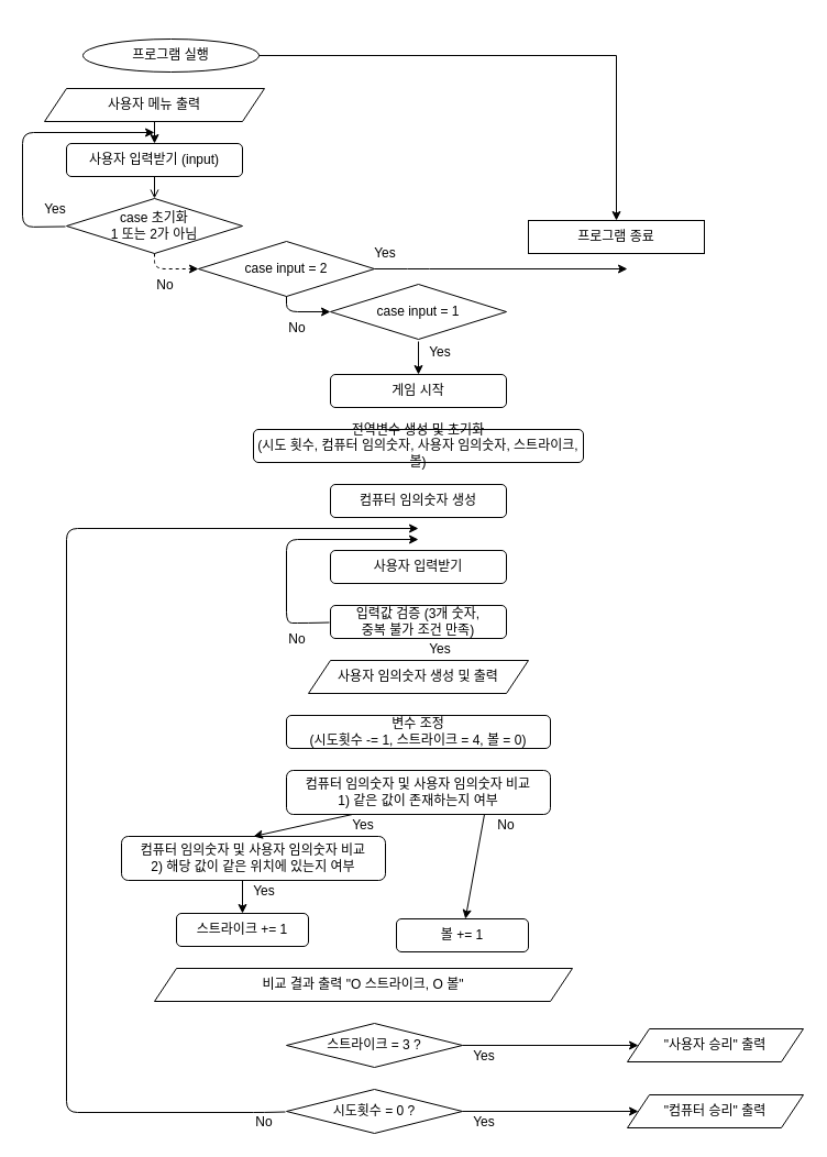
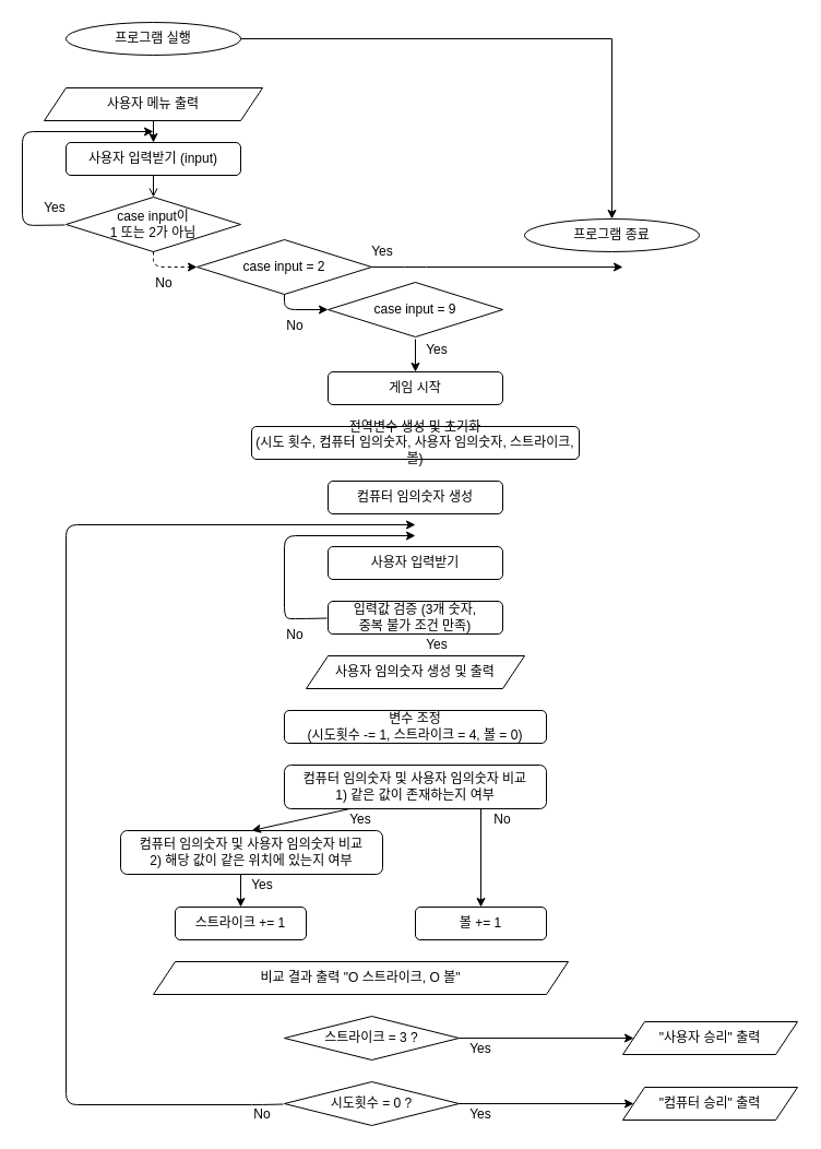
- <mxCell id="3" value="프로그램 실행" style="ellipse;whiteSpace=wrap;html=1;" vertex="1" parent="1"><mxGeometry x="75" y="35" width="160" height="30" as="geometry" /></mxCell>
+ <mxCell id="3" value="프로그램 실행" style="ellipse;whiteSpace=wrap;html=1;" vertex="1" parent="1"><mxGeometry x="60" y="20" width="160" height="30" as="geometry" /></mxCell>
- <mxCell id="6" value="&lt;font style=&quot;font-size: 12px&quot;&gt;case 초기화 &lt;br&gt;1 또는 2가 아님&lt;/font&gt;" style="rhombus;whiteSpace=wrap;html=1;" vertex="1" parent="1"><mxGeometry x="60" y="180" width="160" height="50" as="geometry" /></mxCell>
+ <mxCell id="6" value="&lt;font style=&quot;font-size: 12px&quot;&gt;case input이 &lt;br&gt;1 또는 2가 아님&lt;/font&gt;" style="rhombus;whiteSpace=wrap;html=1;" vertex="1" parent="1"><mxGeometry x="60" y="180" width="160" height="50" as="geometry" /></mxCell>
- <mxCell id="20" value="프로그램 종료" style="whiteSpace=wrap;html=1;rounded=0;" vertex="1" parent="1"><mxGeometry x="480" y="200" width="160" height="30" as="geometry" /></mxCell>
+ <mxCell id="20" value="프로그램 종료" style="ellipse;whiteSpace=wrap;html=1;" vertex="1" parent="1"><mxGeometry x="480" y="200" width="160" height="30" as="geometry" /></mxCell>
- <mxCell id="18" value="case input = 1" style="rhombus;whiteSpace=wrap;html=1;" vertex="1" parent="1"><mxGeometry x="300" y="258" width="160" height="50" as="geometry" /></mxCell>
+ <mxCell id="18" value="case input = 9" style="rhombus;whiteSpace=wrap;html=1;" vertex="1" parent="1"><mxGeometry x="300" y="258" width="160" height="50" as="geometry" /></mxCell>
- <mxCell id="40" value="볼 += 1" style="rounded=1;whiteSpace=wrap;html=1;" vertex="1" parent="1"><mxGeometry x="360" y="835" width="120" height="30" as="geometry" /></mxCell>
+ <mxCell id="40" value="볼 += 1" style="rounded=1;whiteSpace=wrap;html=1;" vertex="1" parent="1"><mxGeometry x="380" y="830" width="120" height="30" as="geometry" /></mxCell>
